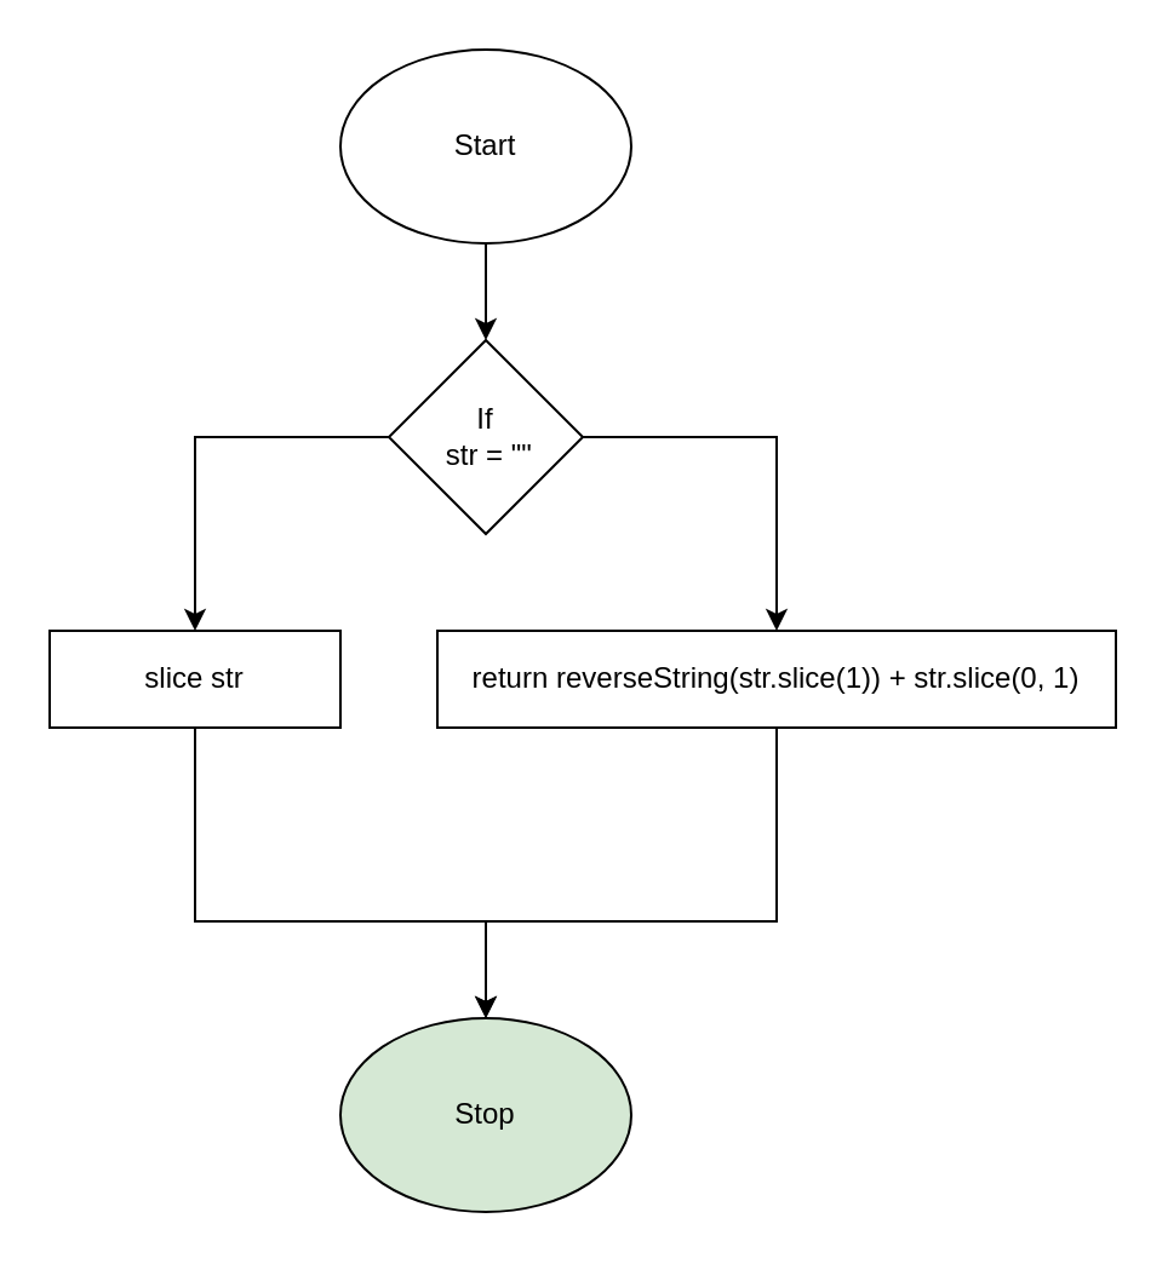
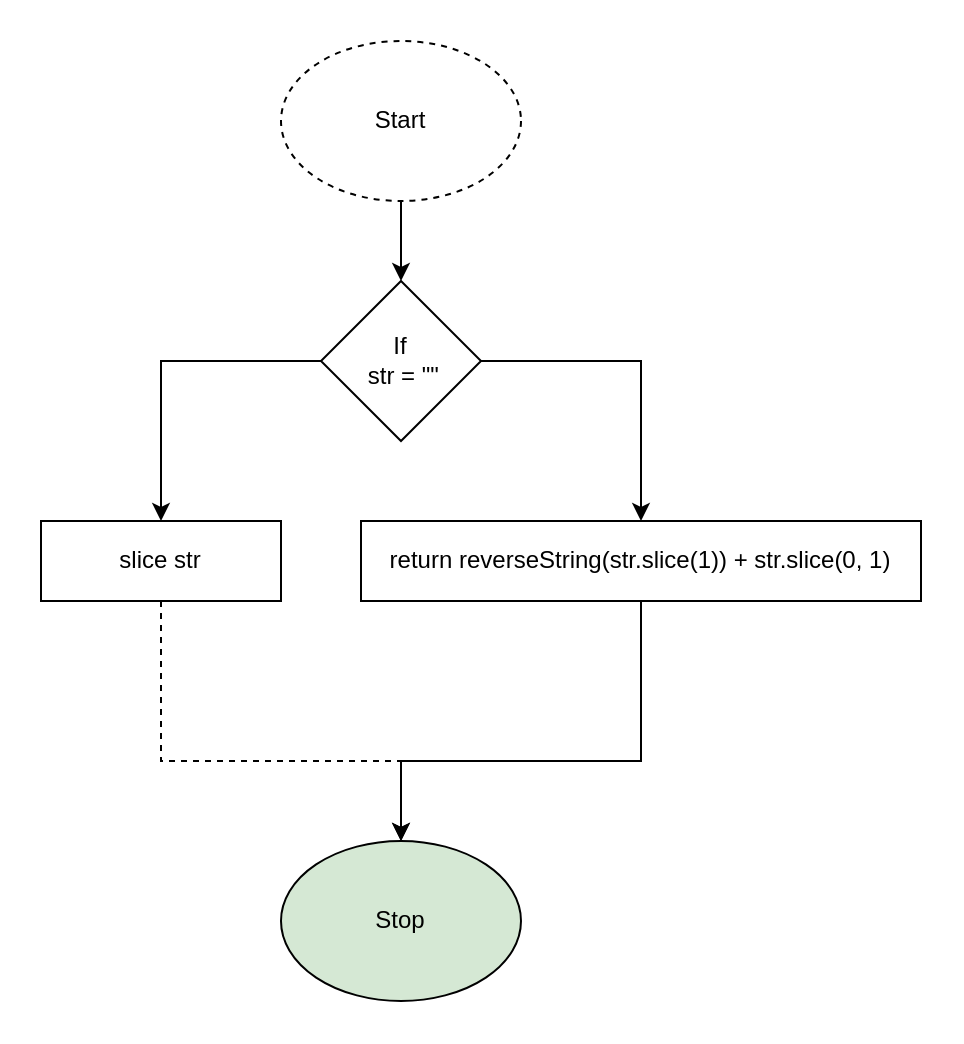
- <mxCell id="3" value="Start" style="ellipse;whiteSpace=wrap;html=1;" vertex="1" parent="1"><mxGeometry x="140" y="20" width="120" height="80" as="geometry" /></mxCell>
+ <mxCell id="3" value="Start" style="ellipse;whiteSpace=wrap;html=1;dashed=1;" vertex="1" parent="1"><mxGeometry x="140" y="20" width="120" height="80" as="geometry" /></mxCell>
- <mxCell id="7" style="edgeStyle=none;rounded=0;html=1;entryX=0.5;entryY=0;entryDx=0;entryDy=0;exitX=0.5;exitY=1;exitDx=0;exitDy=0;" edge="1" parent="1" source="8" target="11"><mxGeometry relative="1" as="geometry"><Array as="points"><mxPoint x="80" y="380" /><mxPoint x="200" y="380" /></Array></mxGeometry></mxCell>
+ <mxCell id="7" style="edgeStyle=none;rounded=0;html=1;entryX=0.5;entryY=0;entryDx=0;entryDy=0;exitX=0.5;exitY=1;exitDx=0;exitDy=0;dashed=1;" edge="1" parent="1" source="8" target="11"><mxGeometry relative="1" as="geometry"><Array as="points"><mxPoint x="80" y="380" /><mxPoint x="200" y="380" /></Array></mxGeometry></mxCell>
